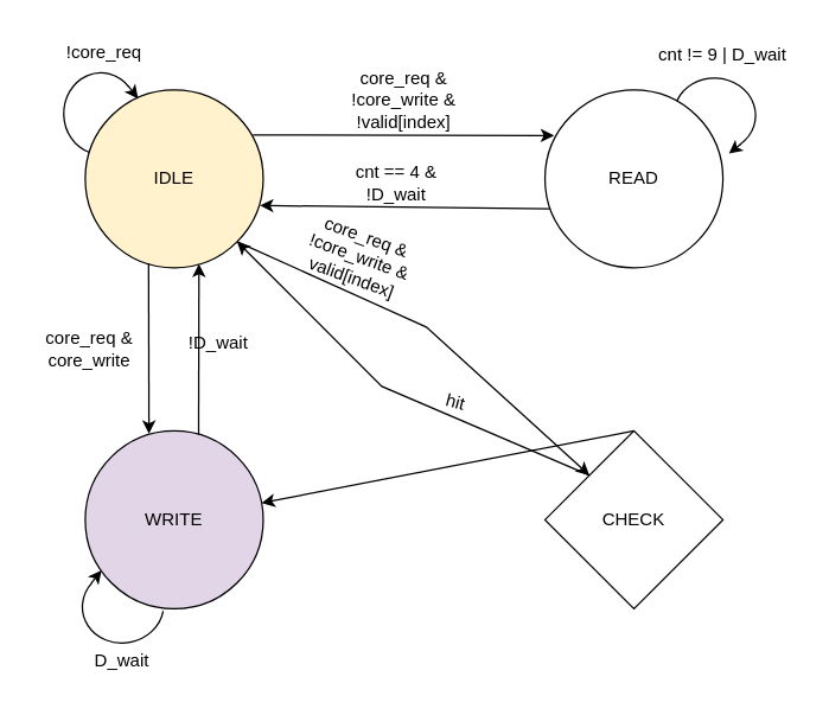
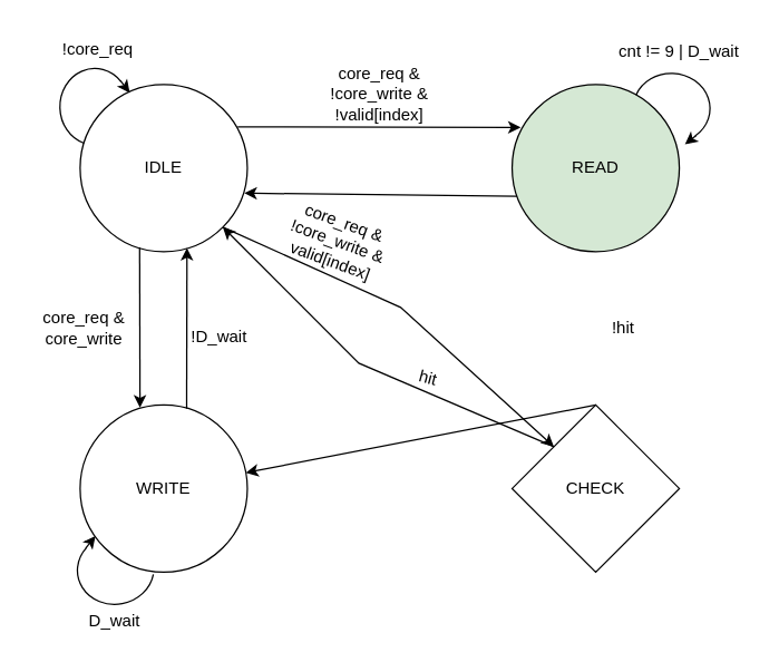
- <mxCell id="2" value="IDLE" style="ellipse;whiteSpace=wrap;html=1;fillColor=#fff2cc;" vertex="1" parent="1"><mxGeometry x="57" y="60" width="120" height="120" as="geometry" /></mxCell>
+ <mxCell id="2" value="IDLE" style="ellipse;whiteSpace=wrap;html=1;" vertex="1" parent="1"><mxGeometry x="57" y="60" width="120" height="120" as="geometry" /></mxCell>
- <mxCell id="5" value="READ" style="ellipse;whiteSpace=wrap;html=1;" vertex="1" parent="1"><mxGeometry x="367" y="60" width="120" height="120" as="geometry" /></mxCell>
+ <mxCell id="5" value="READ" style="ellipse;whiteSpace=wrap;html=1;fillColor=#d5e8d4;" vertex="1" parent="1"><mxGeometry x="367" y="60" width="120" height="120" as="geometry" /></mxCell>
- <mxCell id="28" value="cnt == 4 &amp;amp;&lt;br&gt;!D_wait" style="text;html=1;strokeColor=none;fillColor=none;align=center;verticalAlign=middle;whiteSpace=wrap;rounded=0;" vertex="1" parent="1"><mxGeometry x="237" y="108" width="60" height="30" as="geometry" /></mxCell>
- <mxCell id="20" value="!D_wait" style="text;html=1;strokeColor=none;fillColor=none;align=center;verticalAlign=middle;whiteSpace=wrap;rounded=0;" vertex="1" parent="1"><mxGeometry x="117" y="216" width="60" height="30" as="geometry" /></mxCell>
+ <mxCell id="20" value="!D_wait" style="text;html=1;strokeColor=none;fillColor=none;align=center;verticalAlign=middle;whiteSpace=wrap;rounded=0;" vertex="1" parent="1"><mxGeometry x="127" y="226" width="60" height="30" as="geometry" /></mxCell>
+ <mxCell id="16" value="!hit" style="text;html=1;strokeColor=none;fillColor=none;align=center;verticalAlign=middle;whiteSpace=wrap;rounded=0;" vertex="1" parent="1"><mxGeometry x="417" y="220" width="60" height="30" as="geometry" /></mxCell>
- <mxCell id="3" value="WRITE" style="ellipse;whiteSpace=wrap;html=1;fillColor=#e1d5e7;" vertex="1" parent="1"><mxGeometry x="57" y="290" width="120" height="120" as="geometry" /></mxCell>
+ <mxCell id="3" value="WRITE" style="ellipse;whiteSpace=wrap;html=1;" vertex="1" parent="1"><mxGeometry x="57" y="290" width="120" height="120" as="geometry" /></mxCell>
